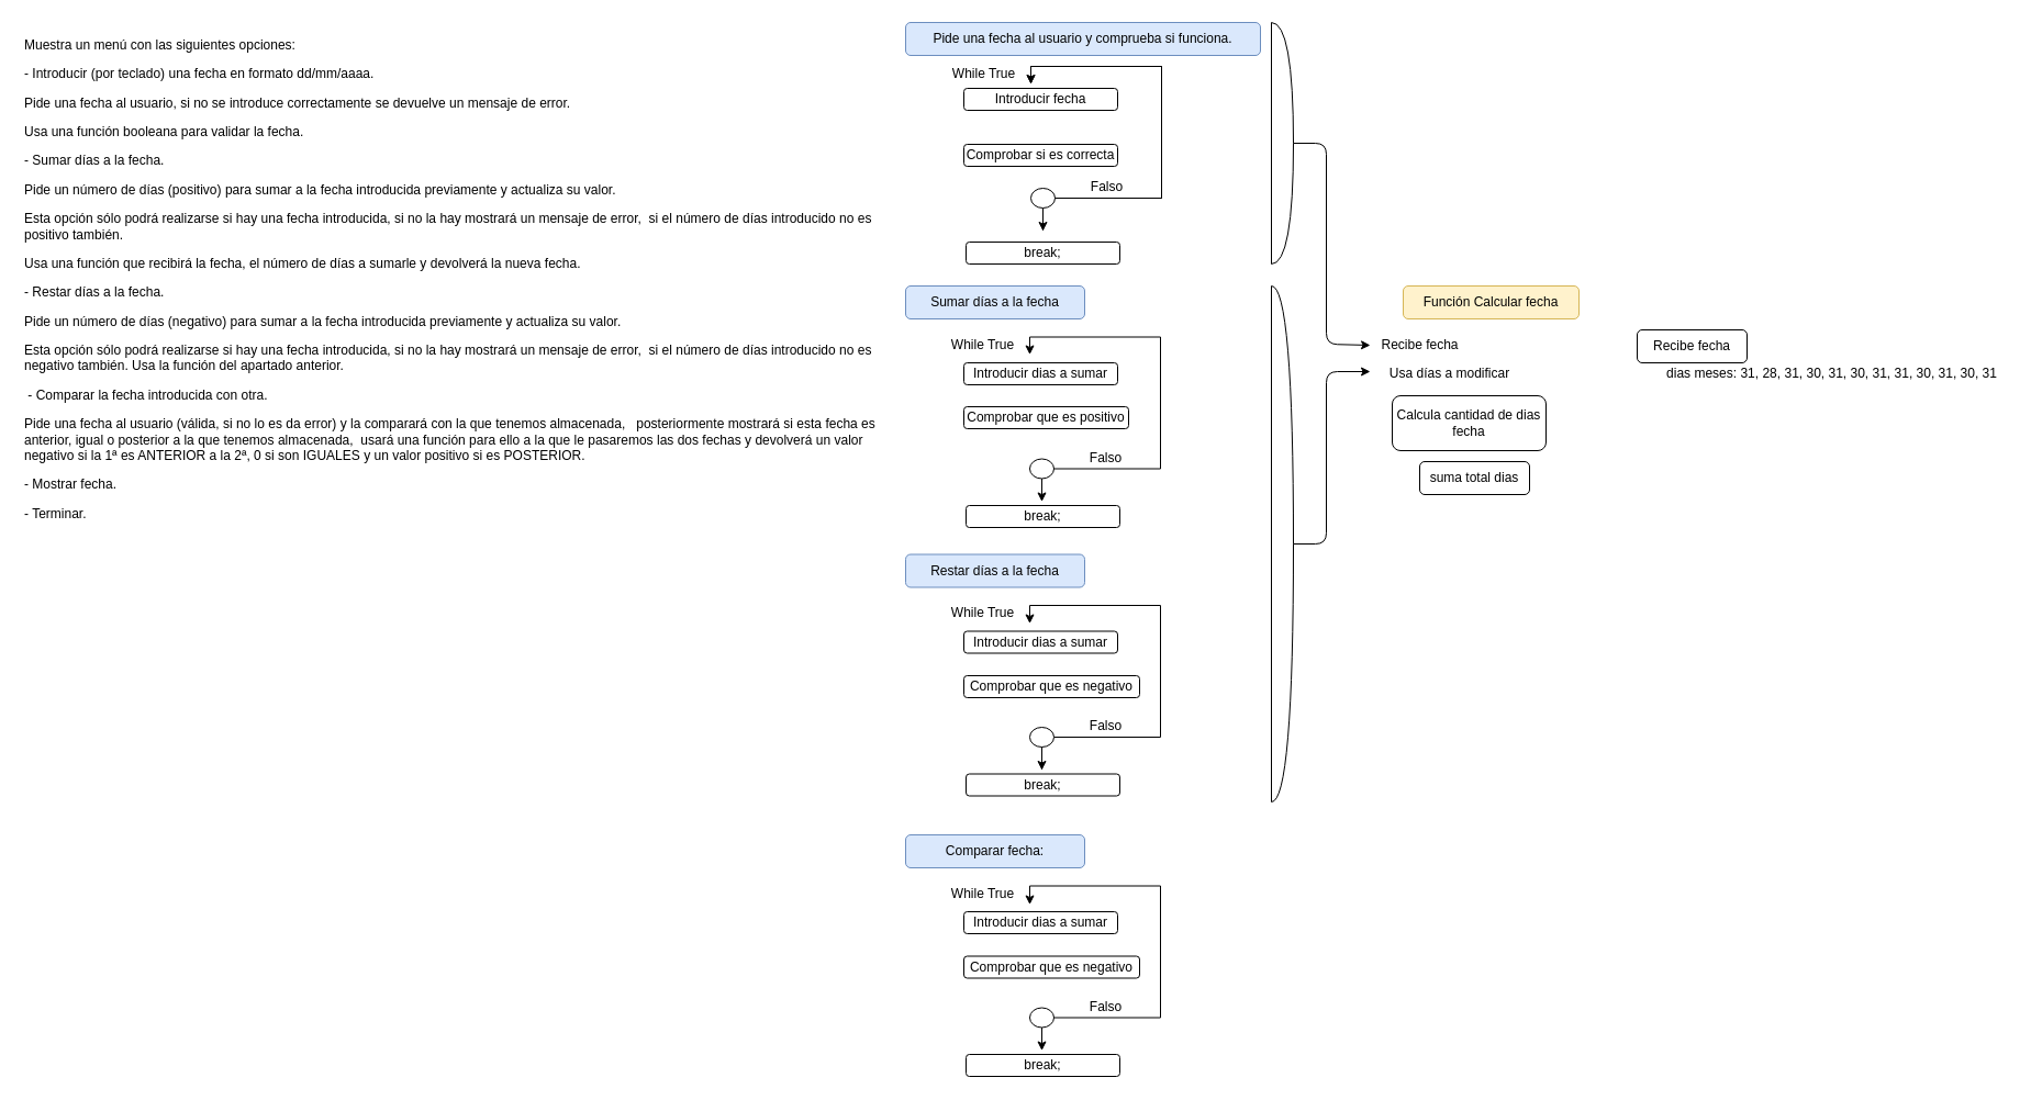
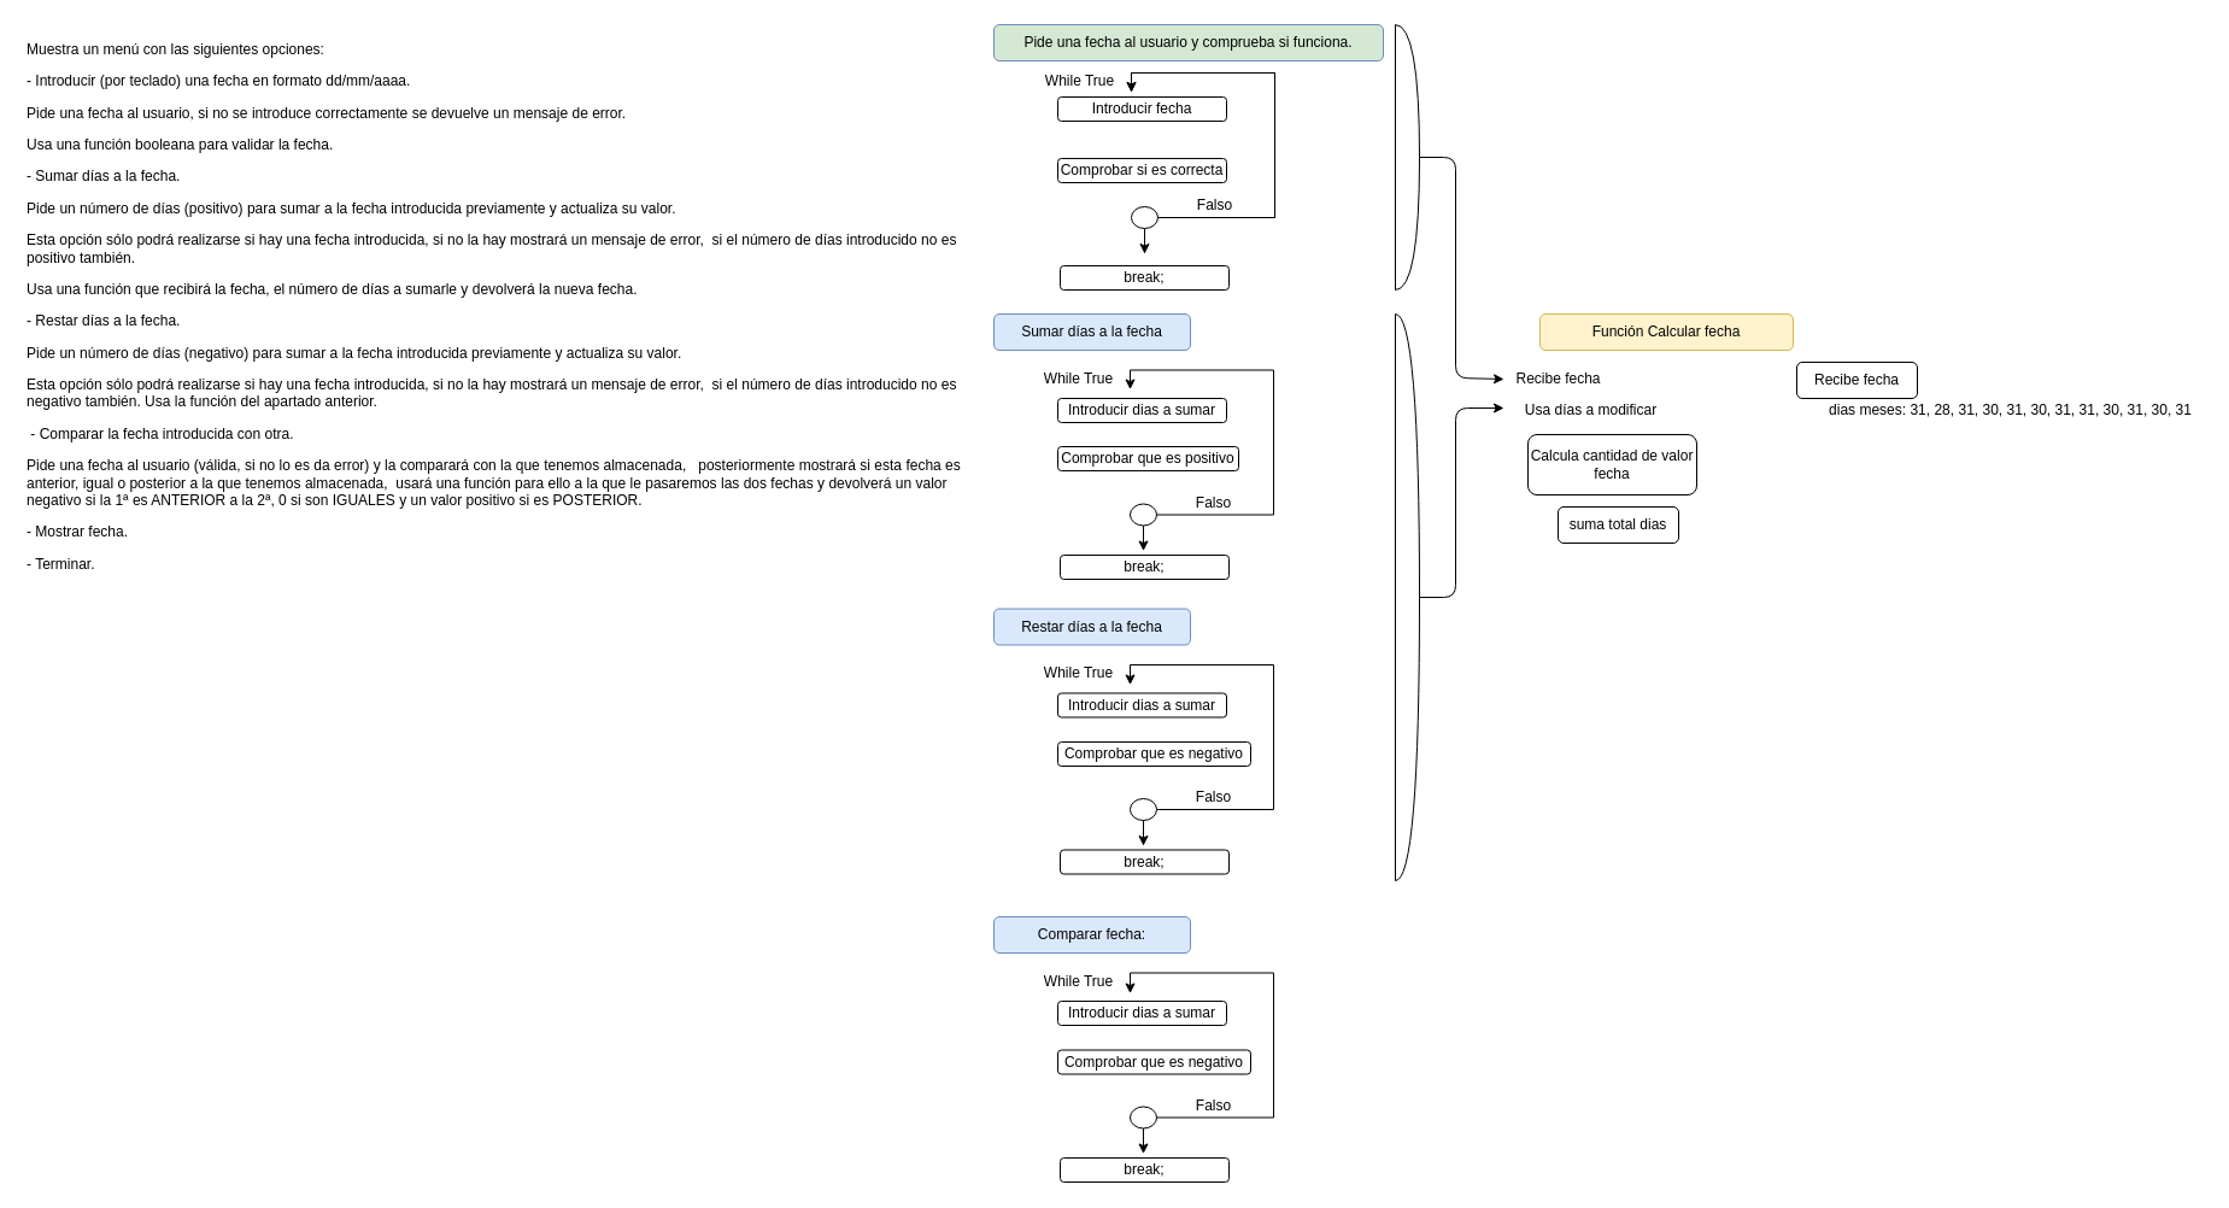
- <mxCell id="3" value="Pide una fecha al usuario y comprueba si funciona." style="rounded=1;whiteSpace=wrap;html=1;fillColor=#dae8fc;strokeColor=#6c8ebf;" vertex="1" parent="1"><mxGeometry x="824" y="20" width="323" height="30" as="geometry" /></mxCell>
+ <mxCell id="3" value="Pide una fecha al usuario y comprueba si funciona." style="rounded=1;whiteSpace=wrap;html=1;fillColor=#d5e8d4;strokeColor=#6c8ebf;" vertex="1" parent="1"><mxGeometry x="824" y="20" width="323" height="30" as="geometry" /></mxCell>
- <mxCell id="31" value="Función Calcular fecha" style="rounded=1;whiteSpace=wrap;html=1;fillColor=#fff2cc;strokeColor=#d6b656;" vertex="1" parent="1"><mxGeometry x="1277" y="260" width="160" height="30" as="geometry" /></mxCell>
+ <mxCell id="31" value="Función Calcular fecha" style="rounded=1;whiteSpace=wrap;html=1;fillColor=#fff2cc;strokeColor=#d6b656;" vertex="1" parent="1"><mxGeometry x="1277" y="260" width="210" height="30" as="geometry" /></mxCell>
- <mxCell id="38" value="Calcula cantidad de dias fecha" style="rounded=1;whiteSpace=wrap;html=1;" vertex="1" parent="1"><mxGeometry x="1267" y="360" width="140" height="50" as="geometry" /></mxCell>
+ <mxCell id="38" value="Calcula cantidad de valor fecha" style="rounded=1;whiteSpace=wrap;html=1;" vertex="1" parent="1"><mxGeometry x="1267" y="360" width="140" height="50" as="geometry" /></mxCell>
